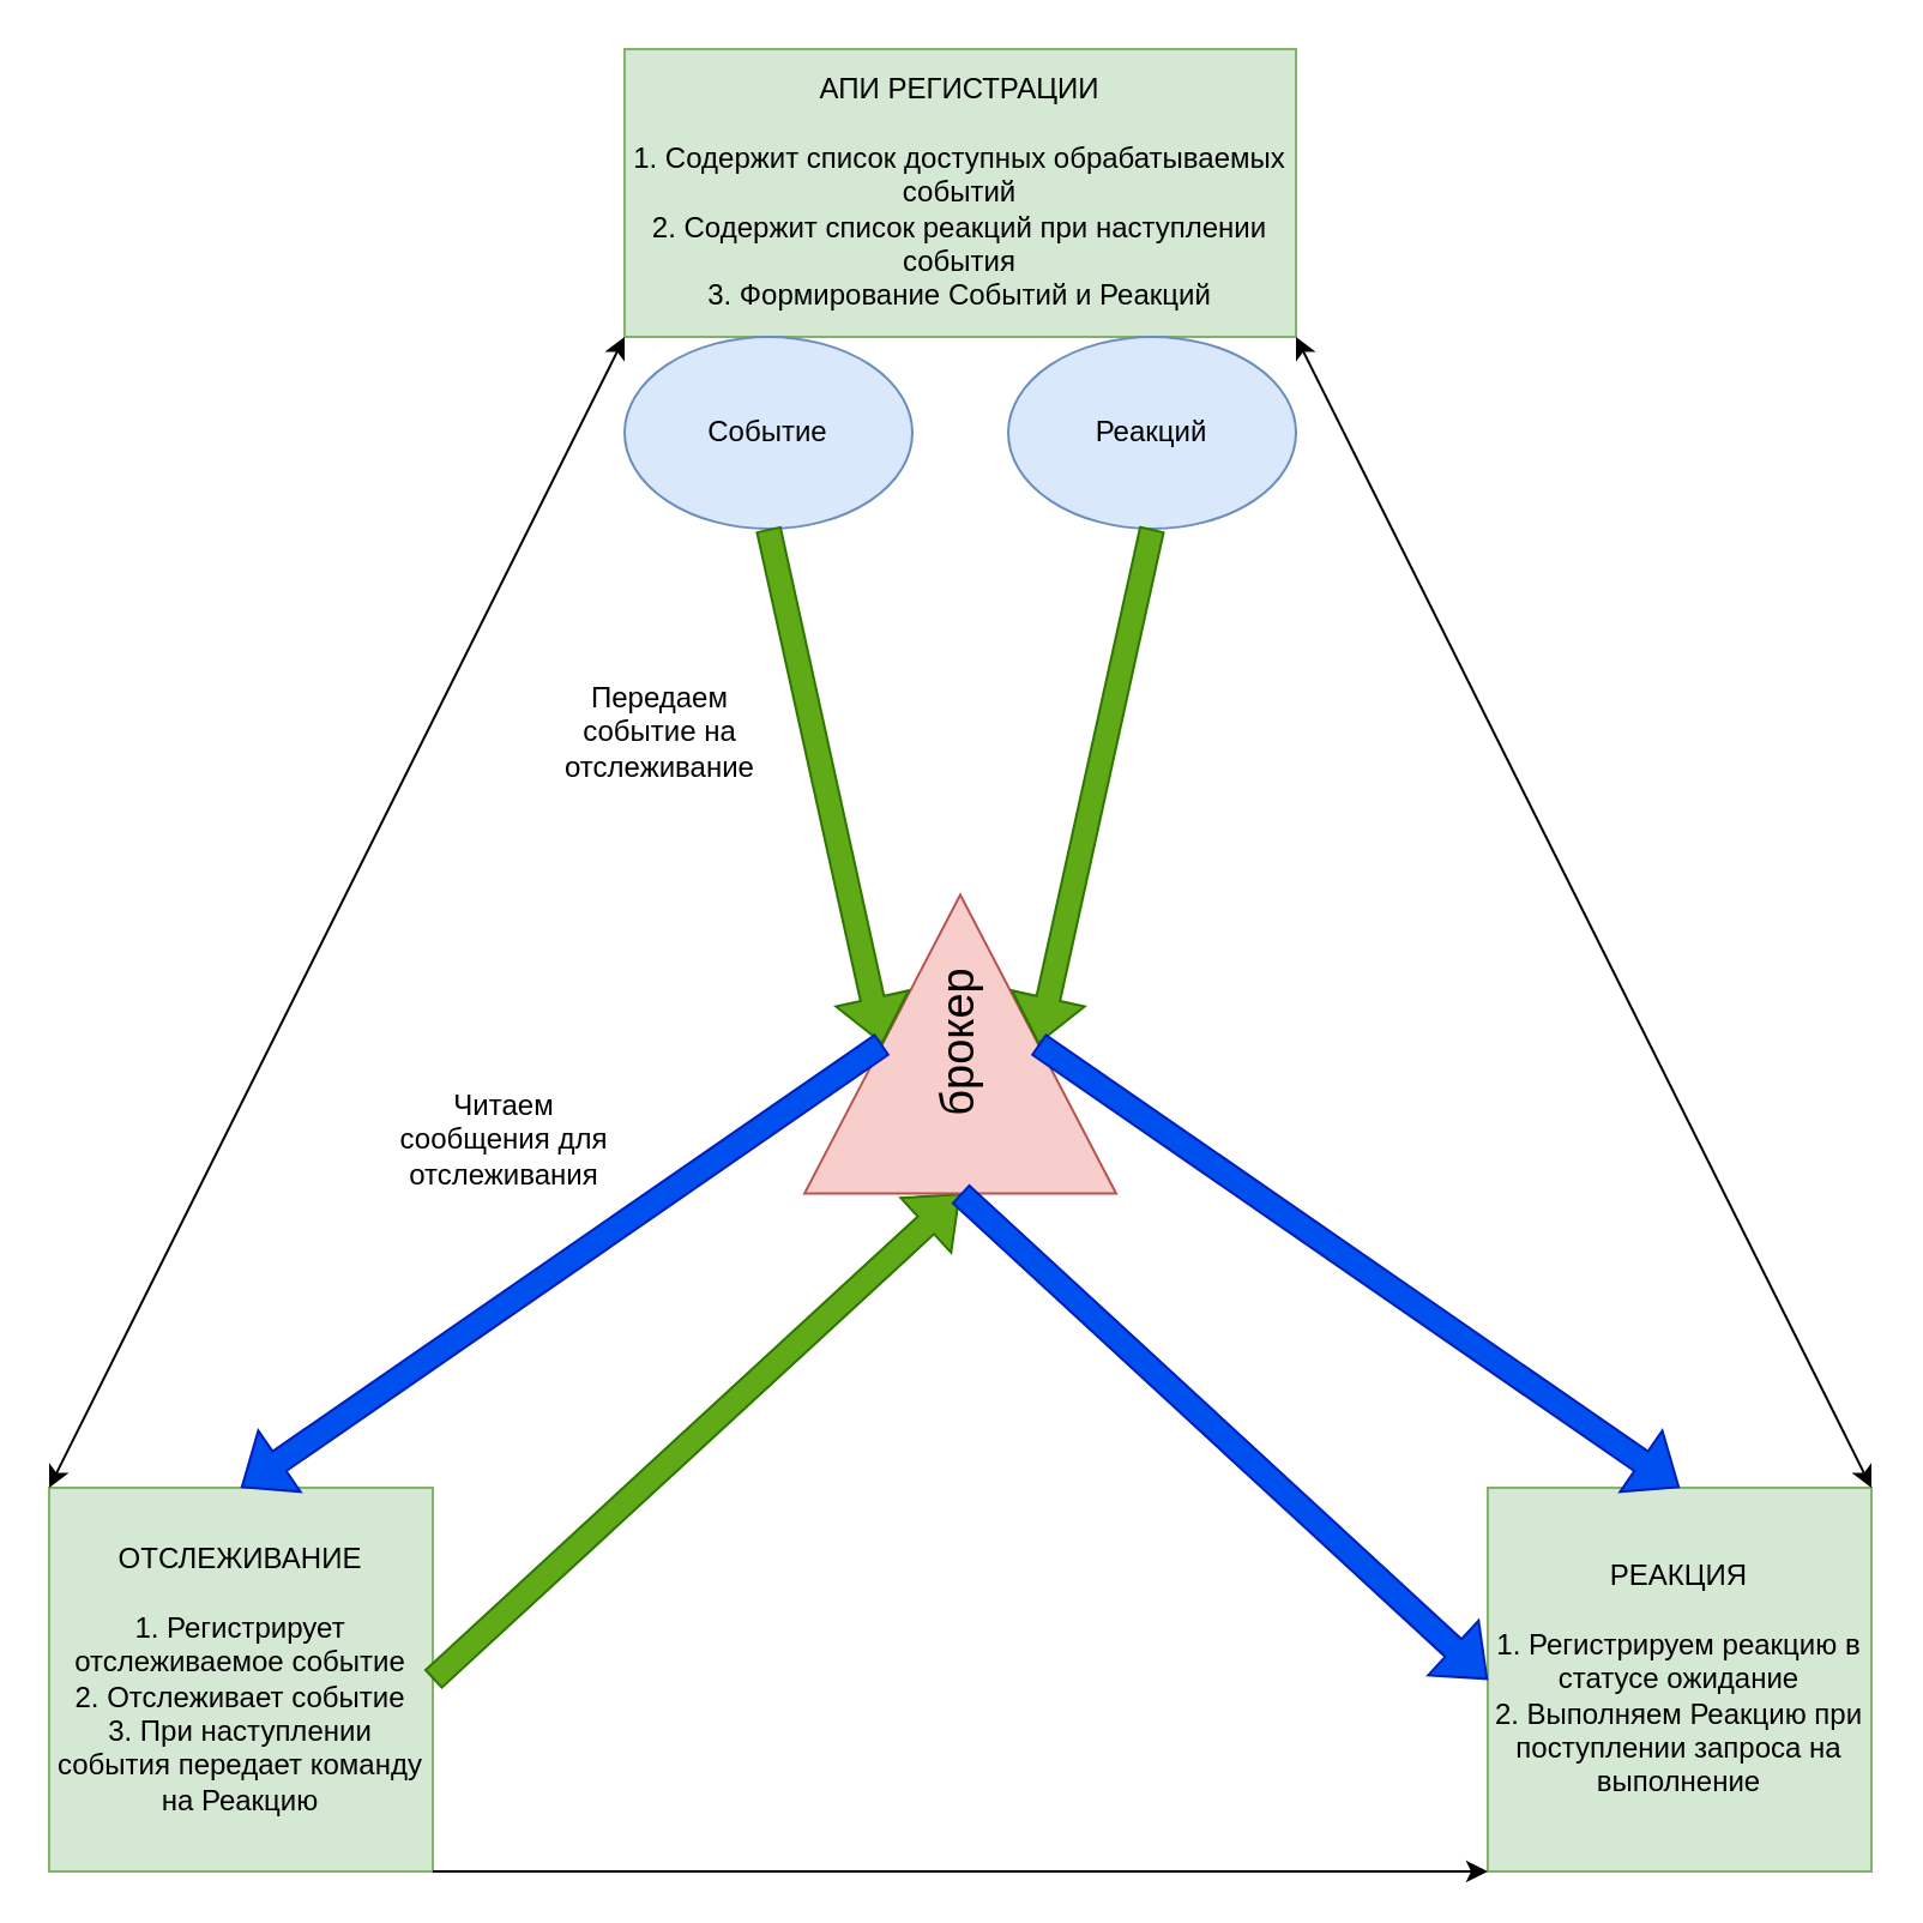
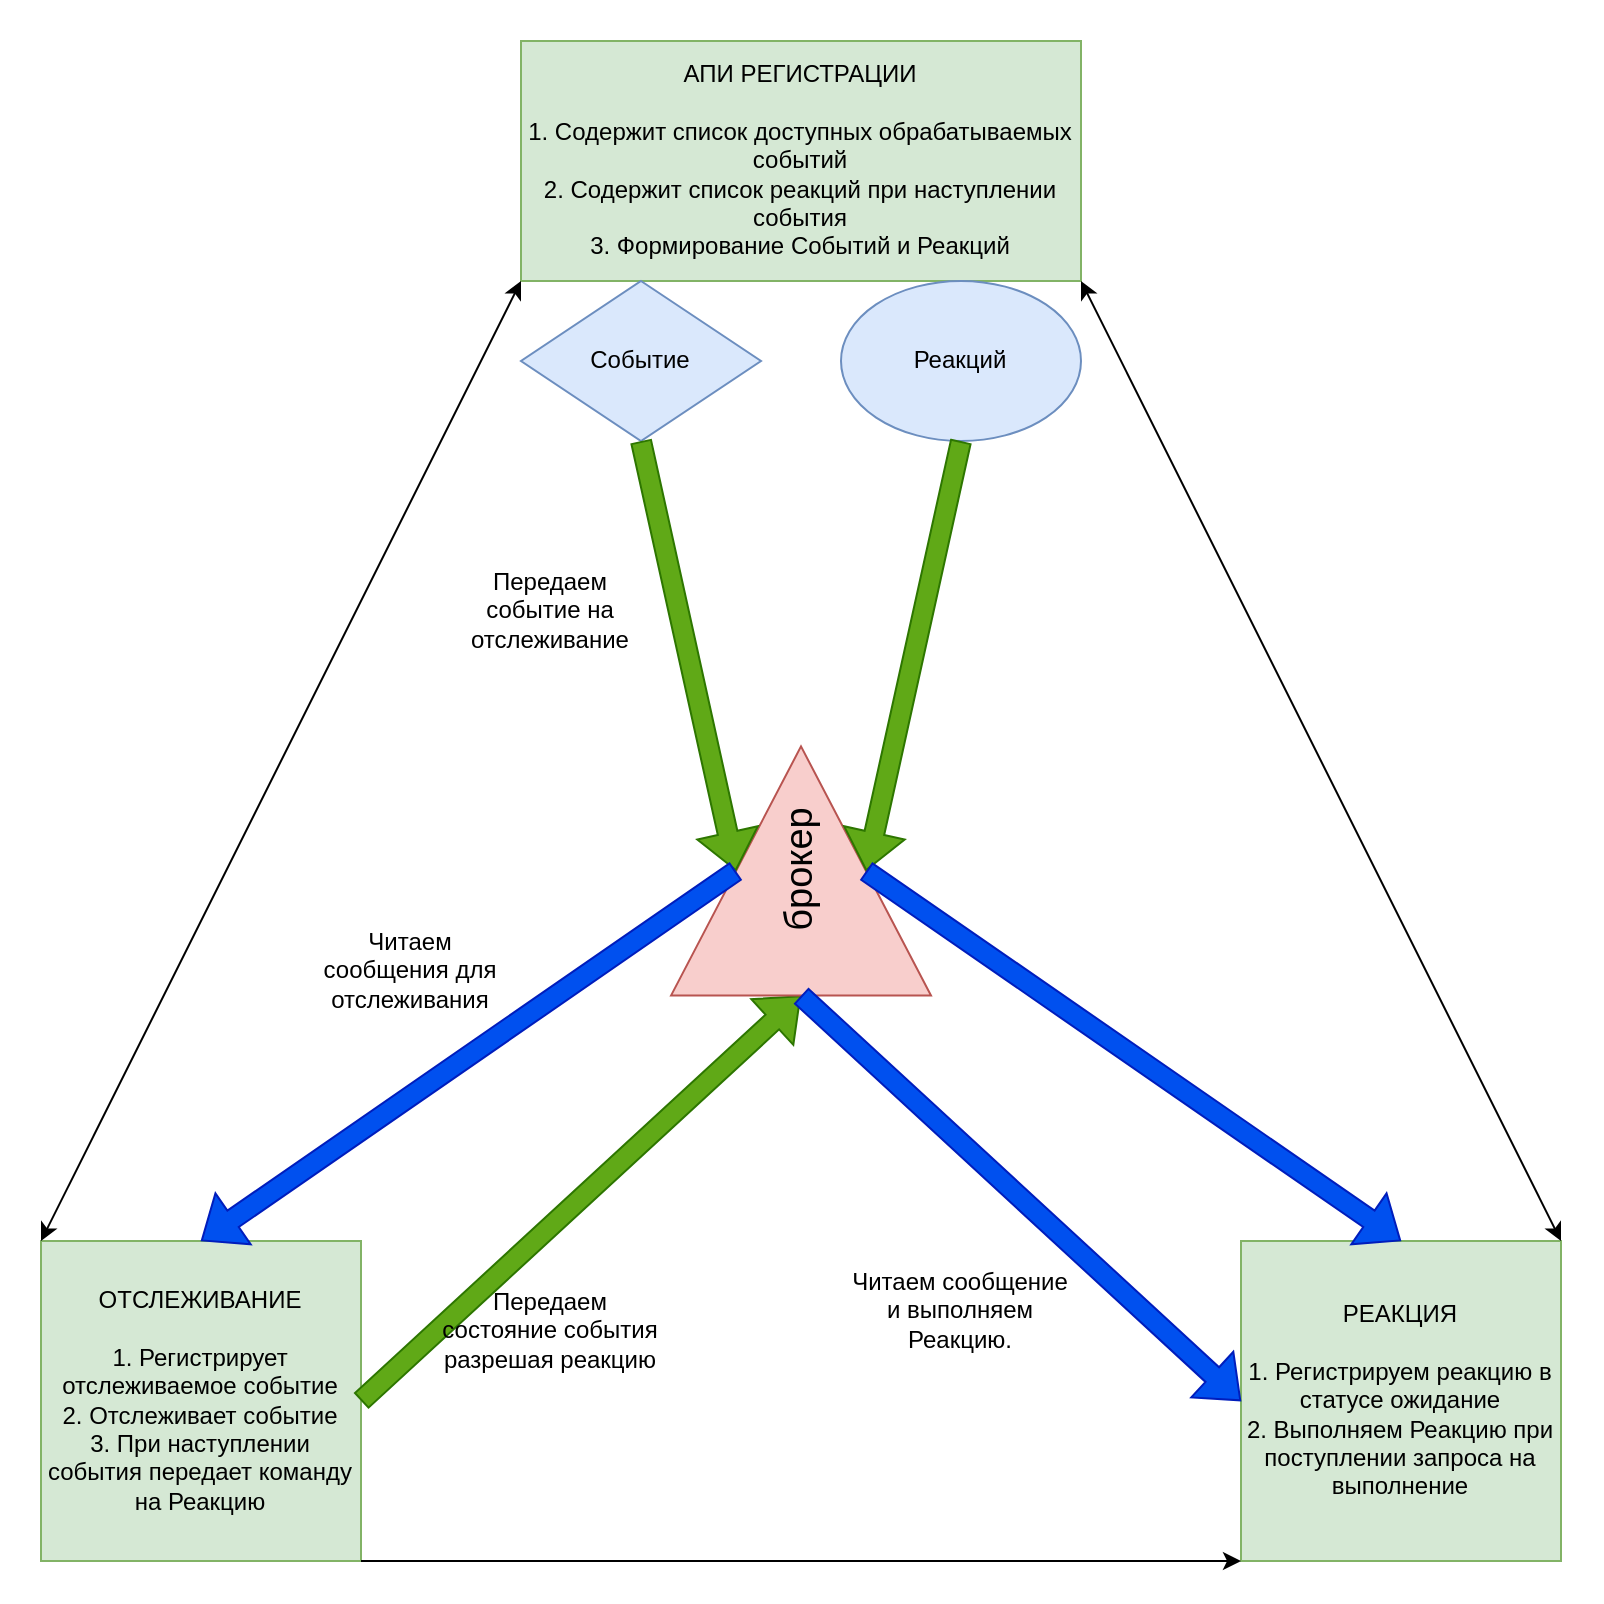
- <mxCell id="4" value="Событие" style="ellipse;whiteSpace=wrap;html=1;fillColor=#dae8fc;strokeColor=#6c8ebf;" parent="1" vertex="1"><mxGeometry x="260" y="140" width="120" height="80" as="geometry" /></mxCell>
+ <mxCell id="4" value="Событие" style="rhombus;whiteSpace=wrap;html=1;fillColor=#dae8fc;strokeColor=#6c8ebf;" parent="1" vertex="1"><mxGeometry x="260" y="140" width="120" height="80" as="geometry" /></mxCell>
- <mxCell id="11" value="Читаем сообщения для отслеживания" style="text;html=1;strokeColor=none;fillColor=none;align=center;verticalAlign=middle;whiteSpace=wrap;rounded=0;" parent="1" vertex="1"><mxGeometry x="165" y="430" width="90" height="90" as="geometry" /></mxCell>
+ <mxCell id="11" value="Читаем сообщения для отслеживания" style="text;html=1;strokeColor=none;fillColor=none;align=center;verticalAlign=middle;whiteSpace=wrap;rounded=0;" parent="1" vertex="1"><mxGeometry x="160" y="440" width="90" height="90" as="geometry" /></mxCell>
+ <mxCell id="9" value="Читаем сообщение и выполняем Реакцию." style="text;html=1;strokeColor=none;fillColor=none;align=center;verticalAlign=middle;whiteSpace=wrap;rounded=0;" parent="1" vertex="1"><mxGeometry x="425" y="610" width="110" height="90" as="geometry" /></mxCell>
+ <mxCell id="8" value="Передаем состояние события разрешая реакцию" style="text;html=1;strokeColor=none;fillColor=none;align=center;verticalAlign=middle;whiteSpace=wrap;rounded=0;" parent="1" vertex="1"><mxGeometry x="220" y="610" width="110" height="110" as="geometry" /></mxCell>
